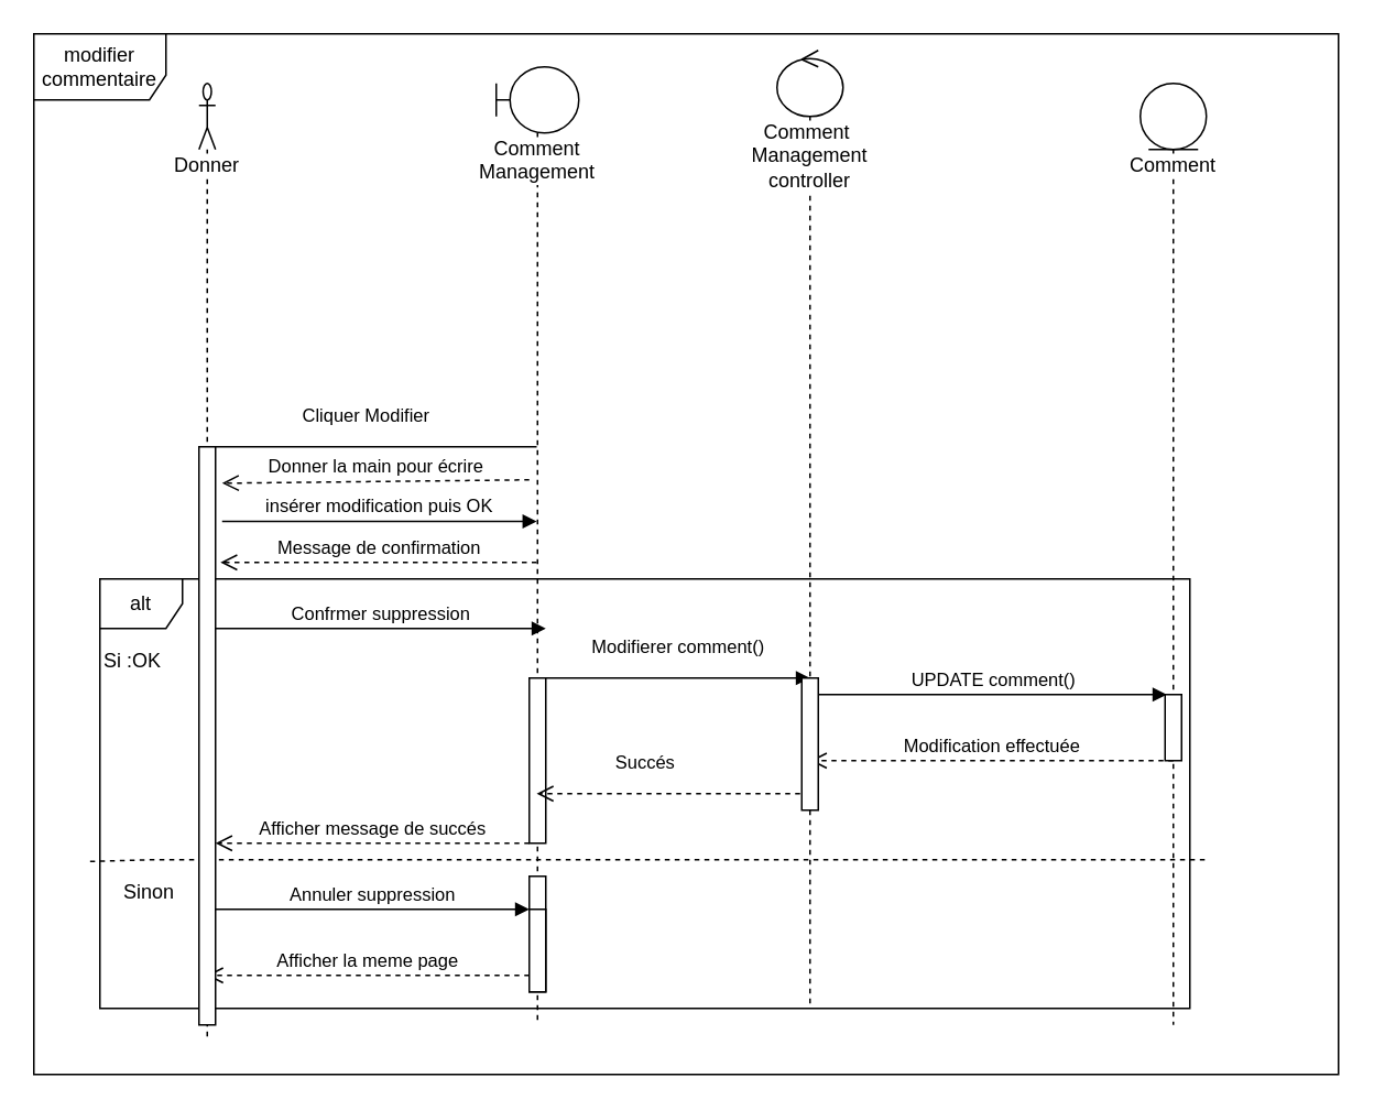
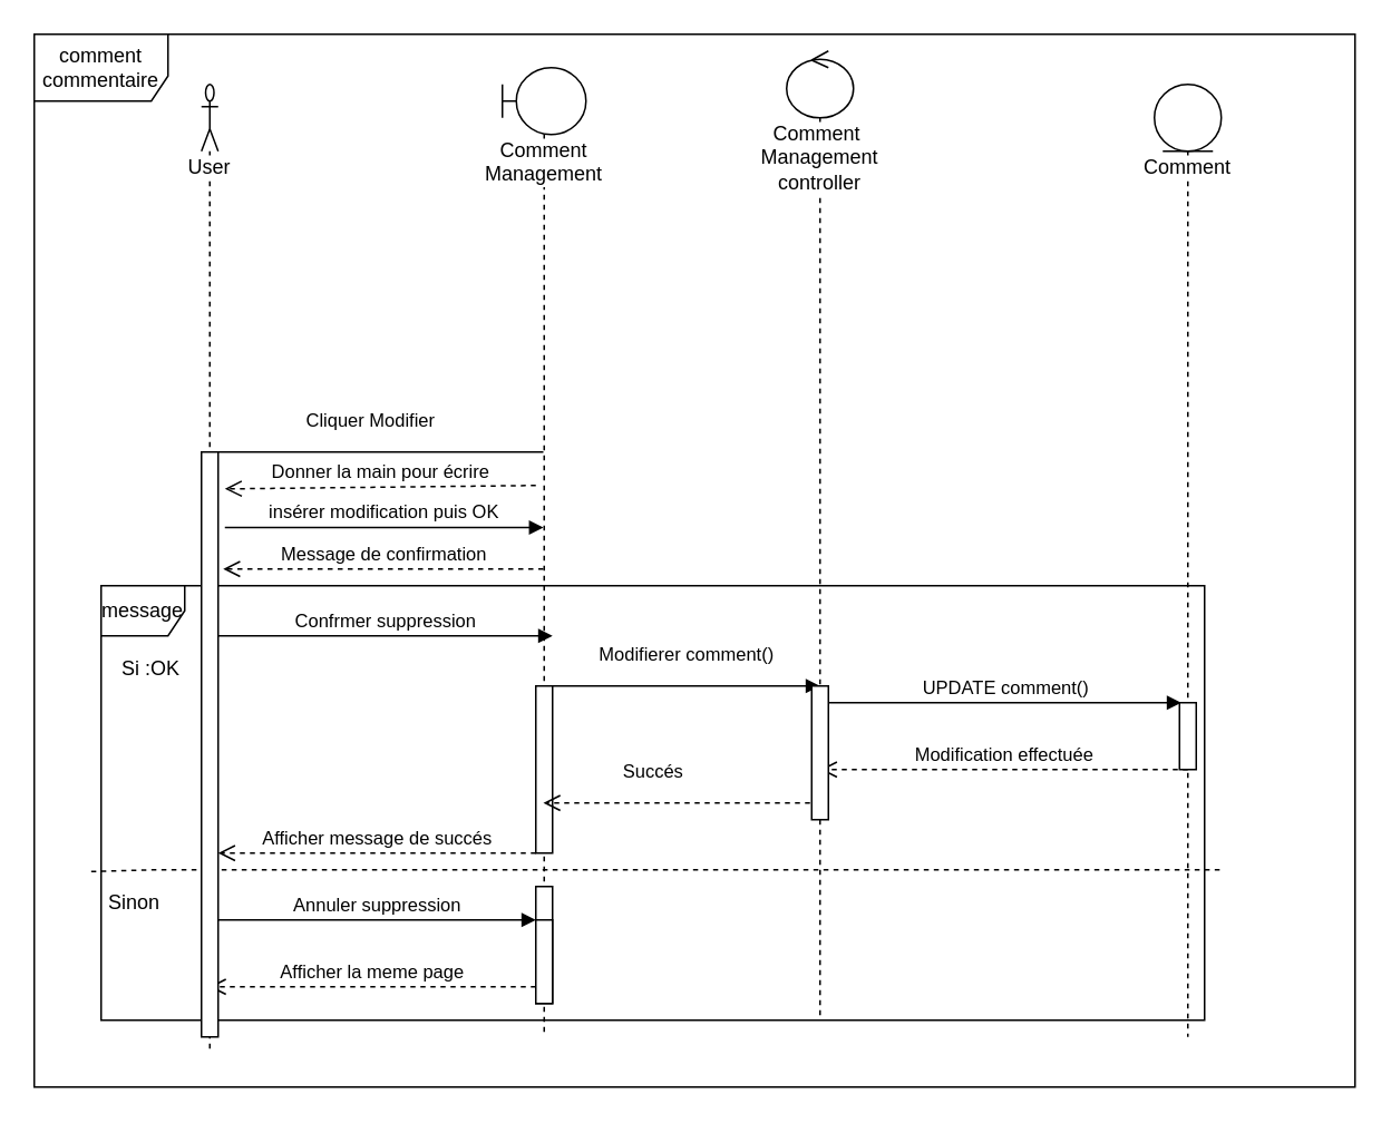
- <mxCell id="2" value="modifier&lt;br&gt;commentaire&lt;br&gt;" style="shape=umlFrame;whiteSpace=wrap;html=1;width=80;height=40;" parent="1" vertex="1"><mxGeometry x="20" y="20" width="790" height="630" as="geometry" /></mxCell>
+ <mxCell id="2" value="comment&lt;br&gt;commentaire&lt;br&gt;" style="shape=umlFrame;whiteSpace=wrap;html=1;width=80;height=40;" parent="1" vertex="1"><mxGeometry x="20" y="20" width="790" height="630" as="geometry" /></mxCell>
- <mxCell id="7" value="Donner" style="shape=umlLifeline;participant=umlActor;perimeter=lifelinePerimeter;whiteSpace=wrap;html=1;container=1;collapsible=0;recursiveResize=0;verticalAlign=top;spacingTop=36;labelBackgroundColor=#ffffff;outlineConnect=0;" parent="1" vertex="1"><mxGeometry x="120" y="50" width="10" height="580" as="geometry" /></mxCell>
+ <mxCell id="7" value="User" style="shape=umlLifeline;participant=umlActor;perimeter=lifelinePerimeter;whiteSpace=wrap;html=1;container=1;collapsible=0;recursiveResize=0;verticalAlign=top;spacingTop=36;labelBackgroundColor=#ffffff;outlineConnect=0;" parent="1" vertex="1"><mxGeometry x="120" y="50" width="10" height="580" as="geometry" /></mxCell>
- <mxCell id="3" value="alt" style="shape=umlFrame;whiteSpace=wrap;html=1;width=50;height=30;" parent="1" vertex="1"><mxGeometry x="60" y="350" width="660" height="260" as="geometry" /></mxCell>
+ <mxCell id="3" value="message" style="shape=umlFrame;whiteSpace=wrap;html=1;width=50;height=30;" parent="1" vertex="1"><mxGeometry x="60" y="350" width="660" height="260" as="geometry" /></mxCell>
- <mxCell id="20" value="Si :OK" style="text;html=1;strokeColor=none;fillColor=none;align=center;verticalAlign=middle;whiteSpace=wrap;rounded=0;" parent="1" vertex="1"><mxGeometry x="60" y="390" width="40" height="20" as="geometry" /></mxCell>
+ <mxCell id="20" value="Si :OK" style="text;html=1;strokeColor=none;fillColor=none;align=center;verticalAlign=middle;whiteSpace=wrap;rounded=0;" parent="1" vertex="1"><mxGeometry x="70" y="390" width="40" height="20" as="geometry" /></mxCell>
- <mxCell id="21" value="Sinon" style="text;html=1;strokeColor=none;fillColor=none;align=center;verticalAlign=middle;whiteSpace=wrap;rounded=0;" parent="1" vertex="1"><mxGeometry x="70" y="530" width="40" height="20" as="geometry" /></mxCell>
+ <mxCell id="21" value="Sinon" style="text;html=1;strokeColor=none;fillColor=none;align=center;verticalAlign=middle;whiteSpace=wrap;rounded=0;" parent="1" vertex="1"><mxGeometry x="60" y="530" width="40" height="20" as="geometry" /></mxCell>
